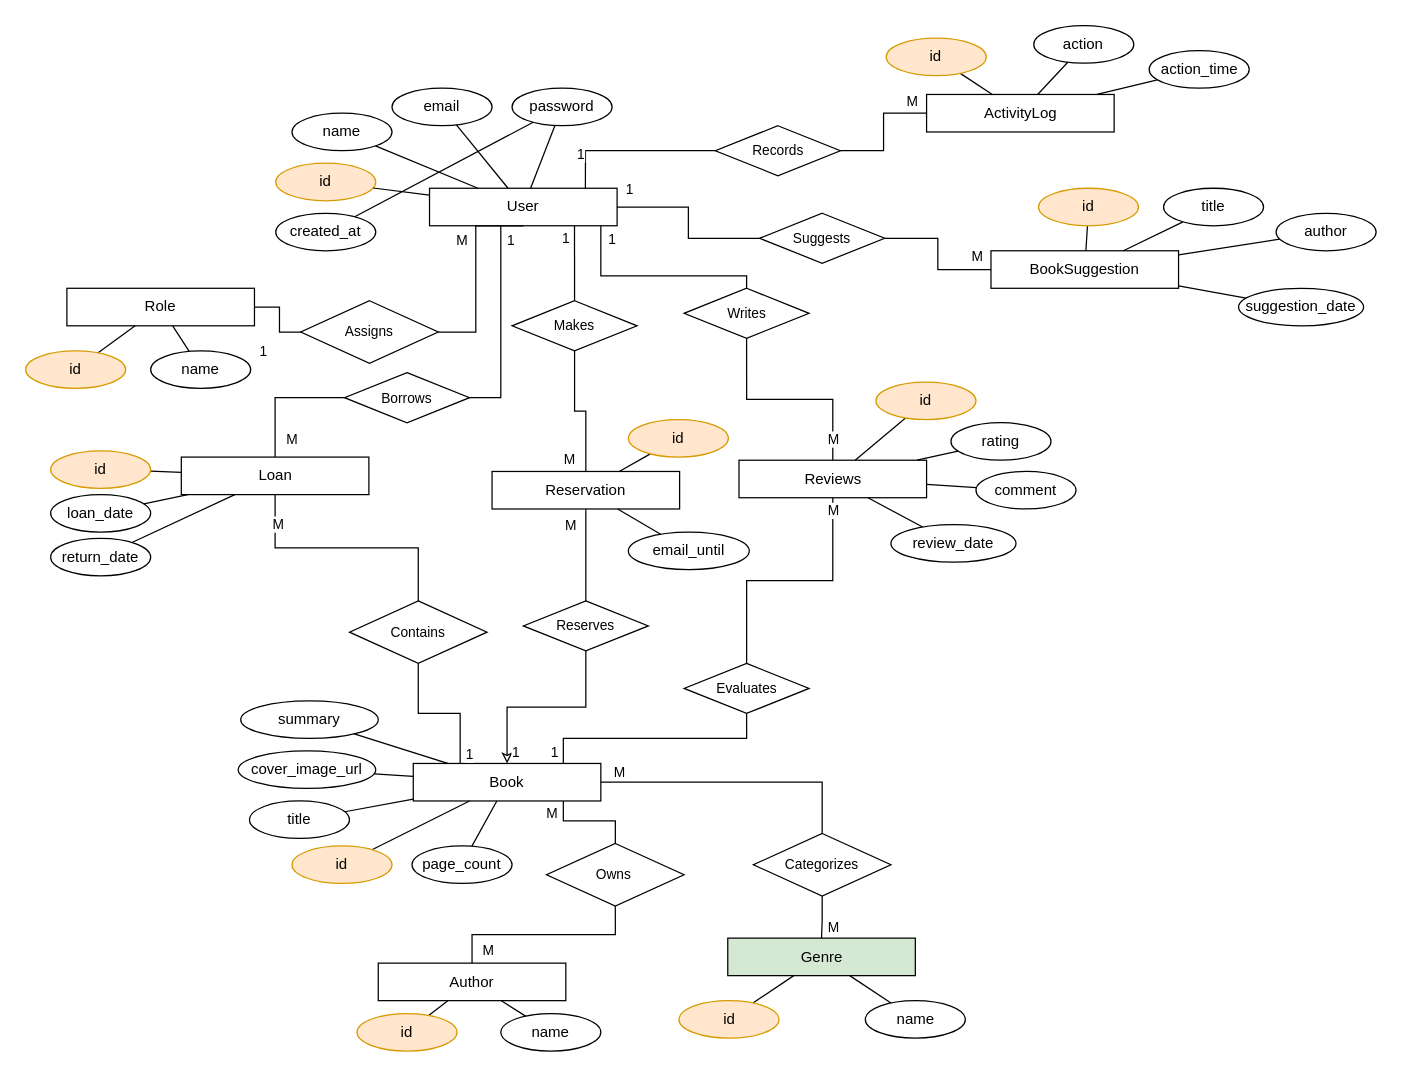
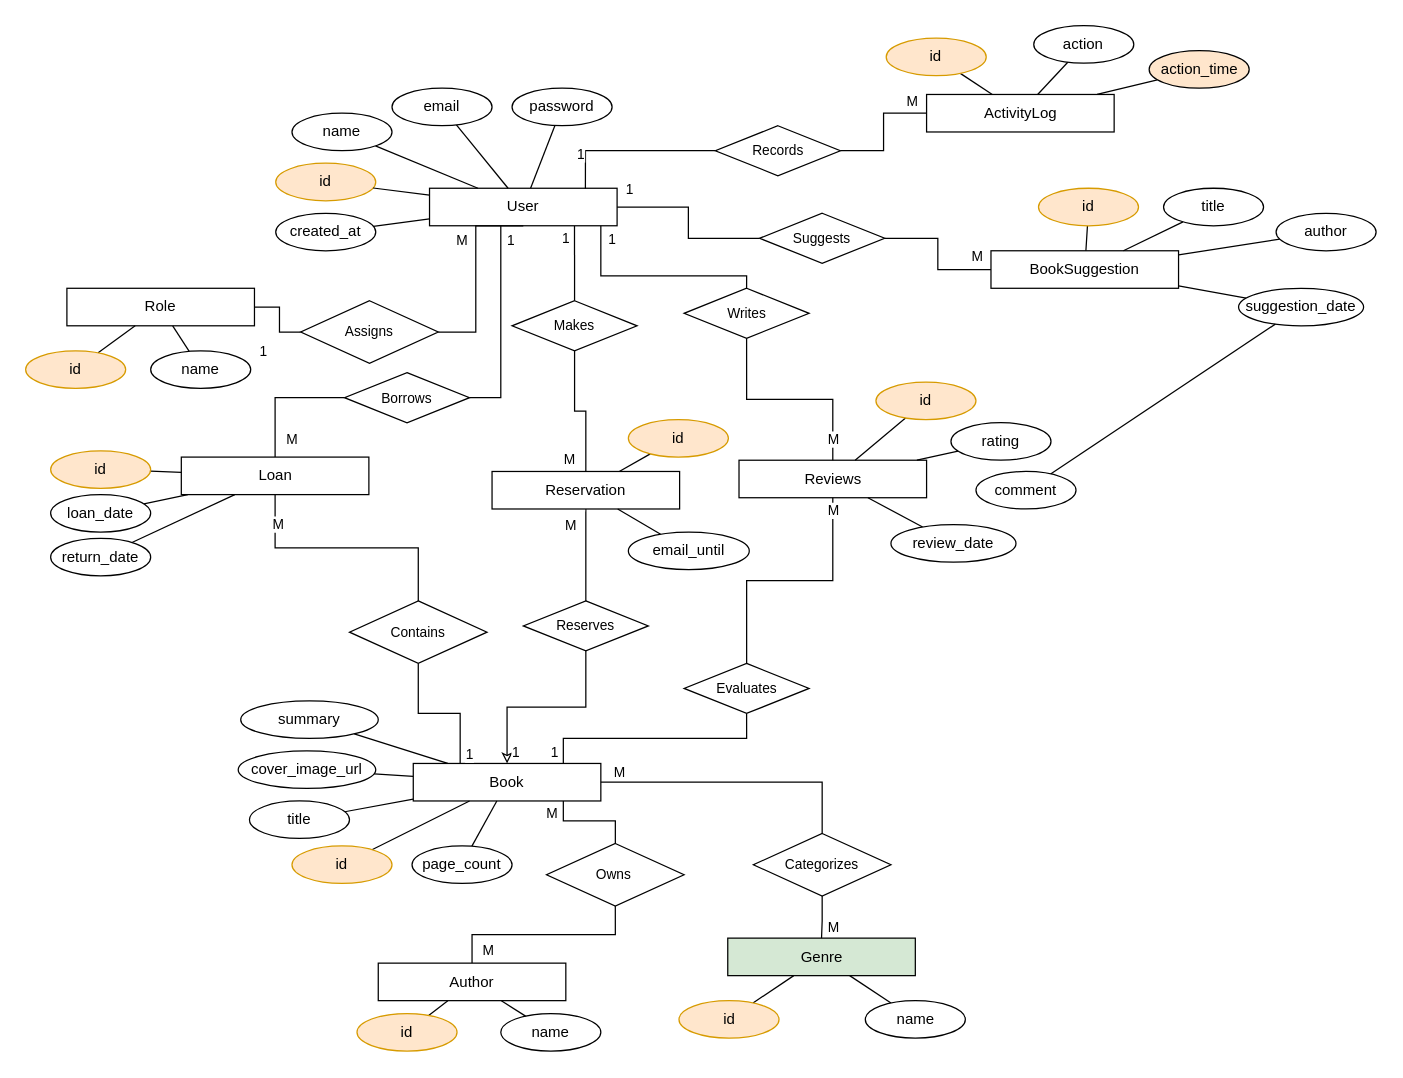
- <mxCell id="79" value="action_time" style="ellipse;whiteSpace=wrap;html=1;" parent="1" vertex="1"><mxGeometry x="918.5" y="40" width="80" height="30" as="geometry" /></mxCell>
+ <mxCell id="79" value="action_time" style="ellipse;whiteSpace=wrap;html=1;fillColor=#ffe6cc;" parent="1" vertex="1"><mxGeometry x="918.5" y="40" width="80" height="30" as="geometry" /></mxCell>
- <mxCell id="13" style="edgeStyle=none;rounded=0;orthogonalLoop=1;jettySize=auto;html=1;strokeColor=default;align=center;verticalAlign=middle;fontFamily=Helvetica;fontSize=11;fontColor=default;labelBackgroundColor=default;endArrow=none;endFill=0;" parent="1" source="14" target="12" edge="1"><mxGeometry relative="1" as="geometry" /></mxCell>
+ <mxCell id="13" style="edgeStyle=none;rounded=0;orthogonalLoop=1;jettySize=auto;html=1;strokeColor=default;align=center;verticalAlign=middle;fontFamily=Helvetica;fontSize=11;fontColor=default;labelBackgroundColor=default;endArrow=none;endFill=0;" parent="1" source="14" target="4" edge="1"><mxGeometry relative="1" as="geometry" /></mxCell>
- <mxCell id="117" style="edgeStyle=none;rounded=0;orthogonalLoop=1;jettySize=auto;html=1;strokeColor=default;align=center;verticalAlign=middle;fontFamily=Helvetica;fontSize=11;fontColor=default;labelBackgroundColor=default;endArrow=none;endFill=0;" edge="1" parent="1" source="118" target="114"><mxGeometry relative="1" as="geometry" /></mxCell>
+ <mxCell id="117" style="edgeStyle=none;rounded=0;orthogonalLoop=1;jettySize=auto;html=1;strokeColor=default;align=center;verticalAlign=middle;fontFamily=Helvetica;fontSize=11;fontColor=default;labelBackgroundColor=default;endArrow=none;endFill=0;" edge="1" parent="1" source="118" target="109"><mxGeometry relative="1" as="geometry" /></mxCell>
